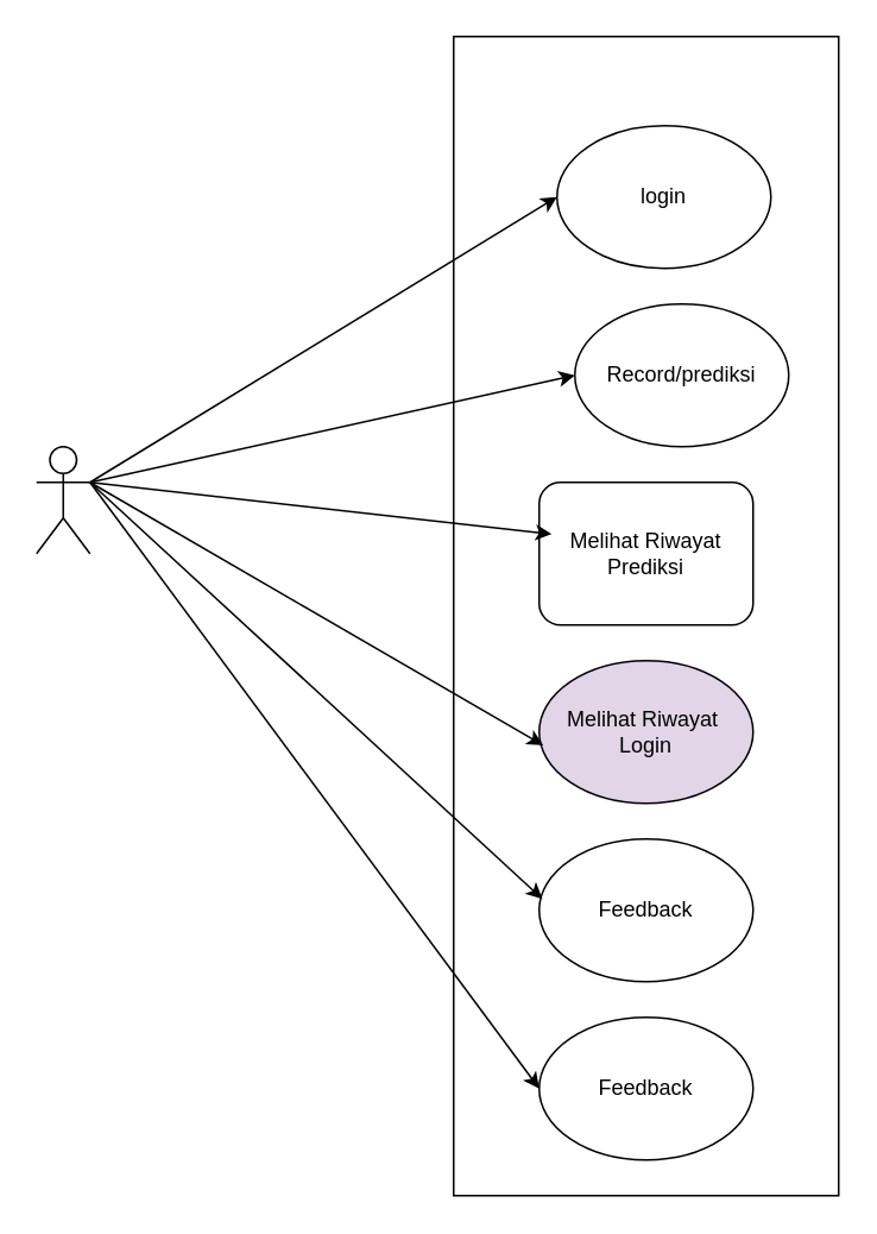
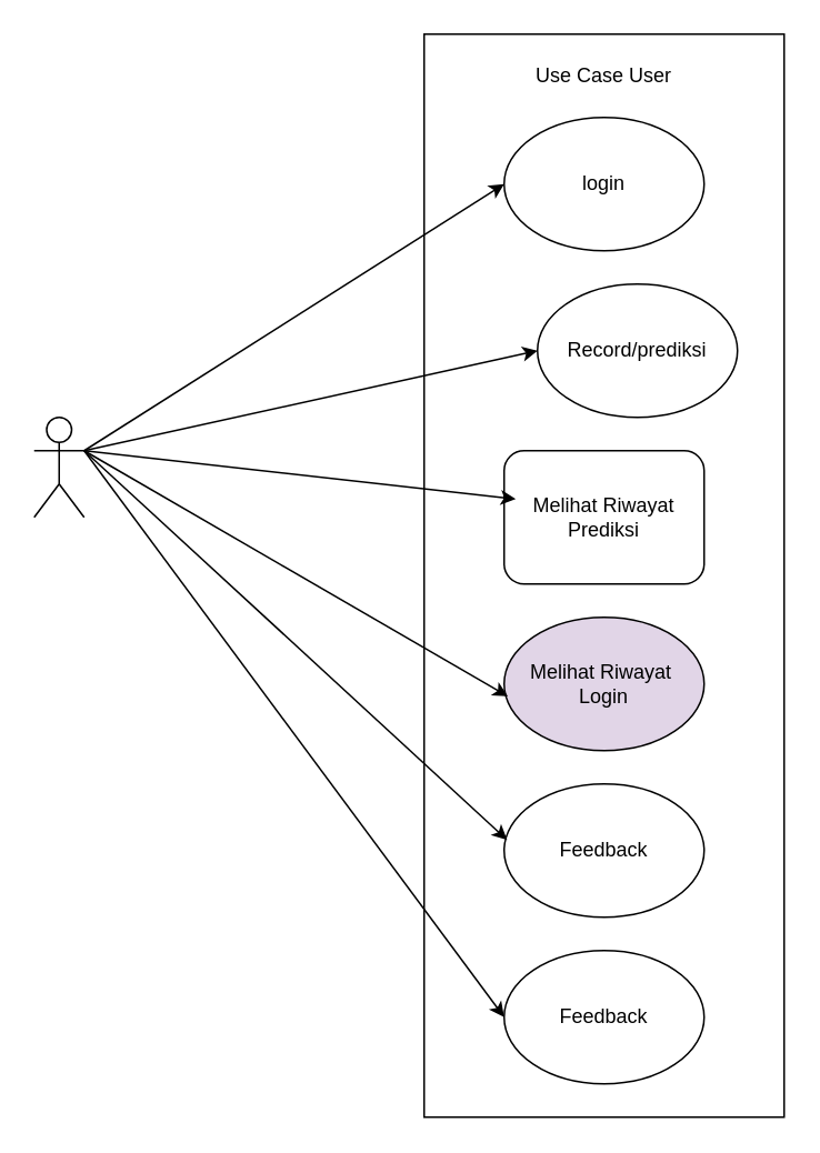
+ <mxCell id="14" value="Use Case User" style="text;html=1;align=center;verticalAlign=middle;whiteSpace=wrap;rounded=0;" parent="1" vertex="1"><mxGeometry x="312" y="30" width="100" height="30" as="geometry" /></mxCell>
- <mxCell id="4" value="login" style="ellipse;whiteSpace=wrap;html=1;" parent="1" vertex="1"><mxGeometry x="312" y="70" width="120" height="80" as="geometry" /></mxCell>
+ <mxCell id="4" value="login" style="ellipse;whiteSpace=wrap;html=1;" parent="1" vertex="1"><mxGeometry x="302" y="70" width="120" height="80" as="geometry" /></mxCell>
